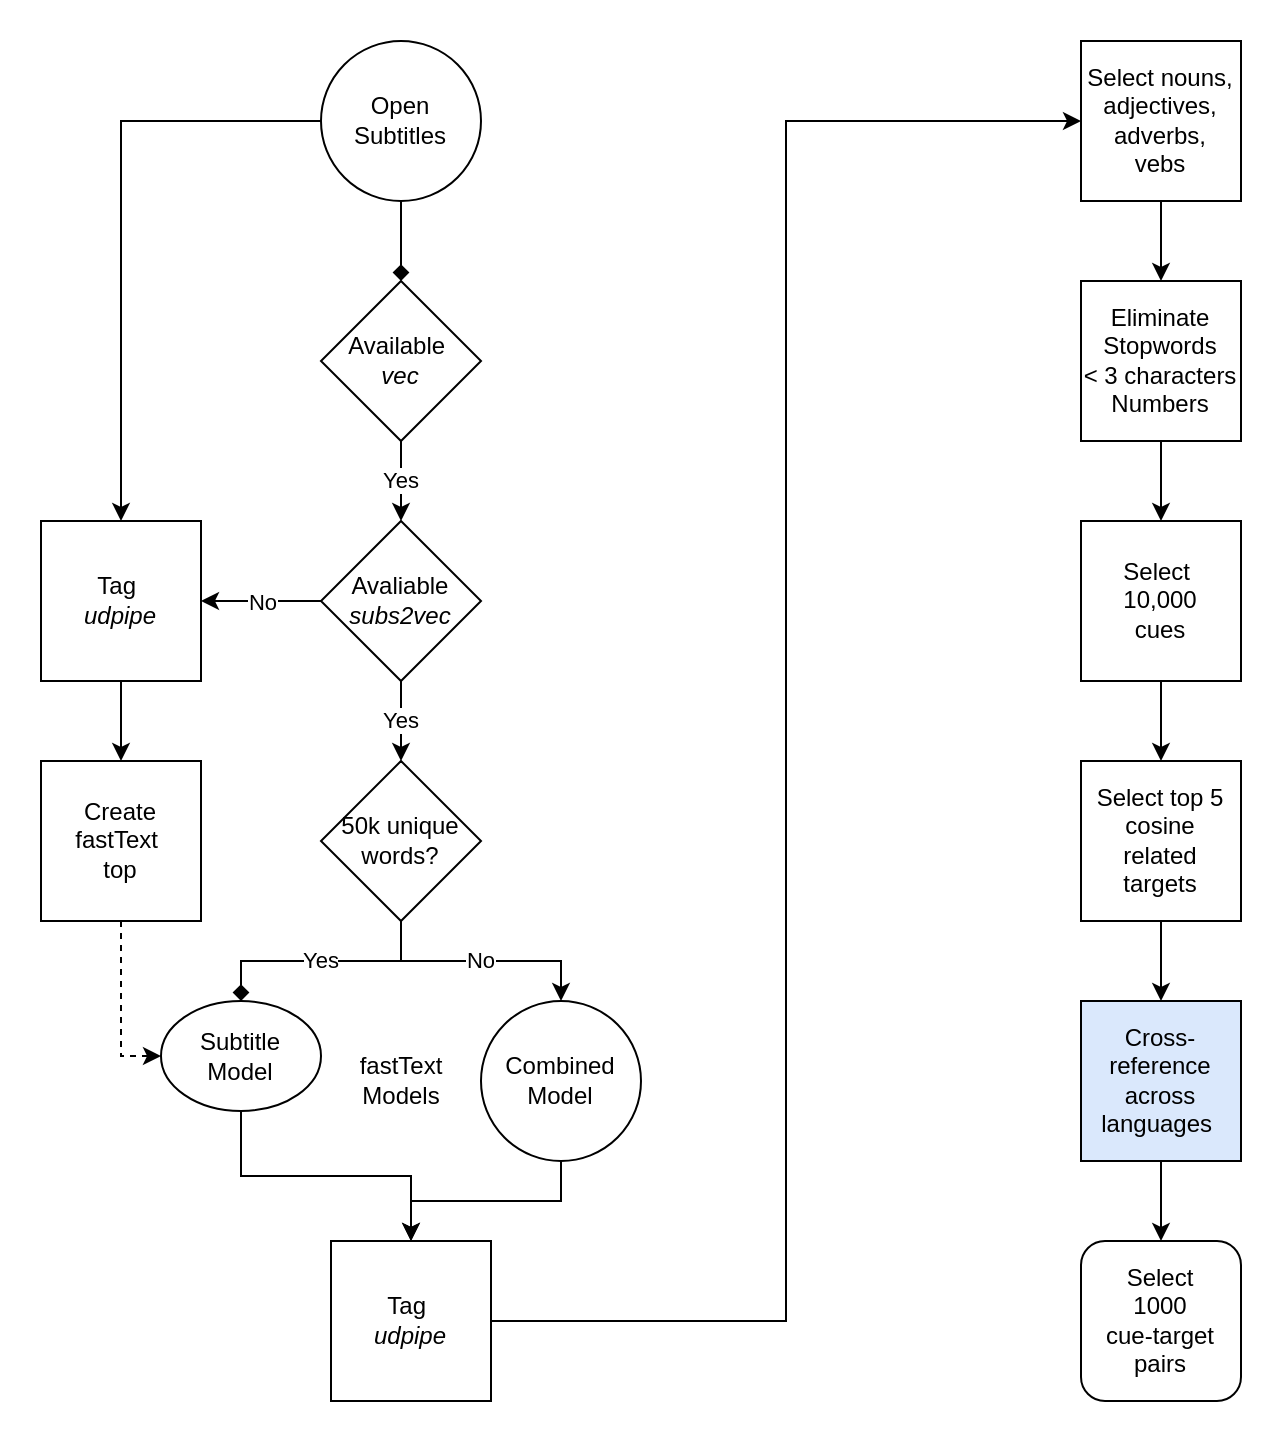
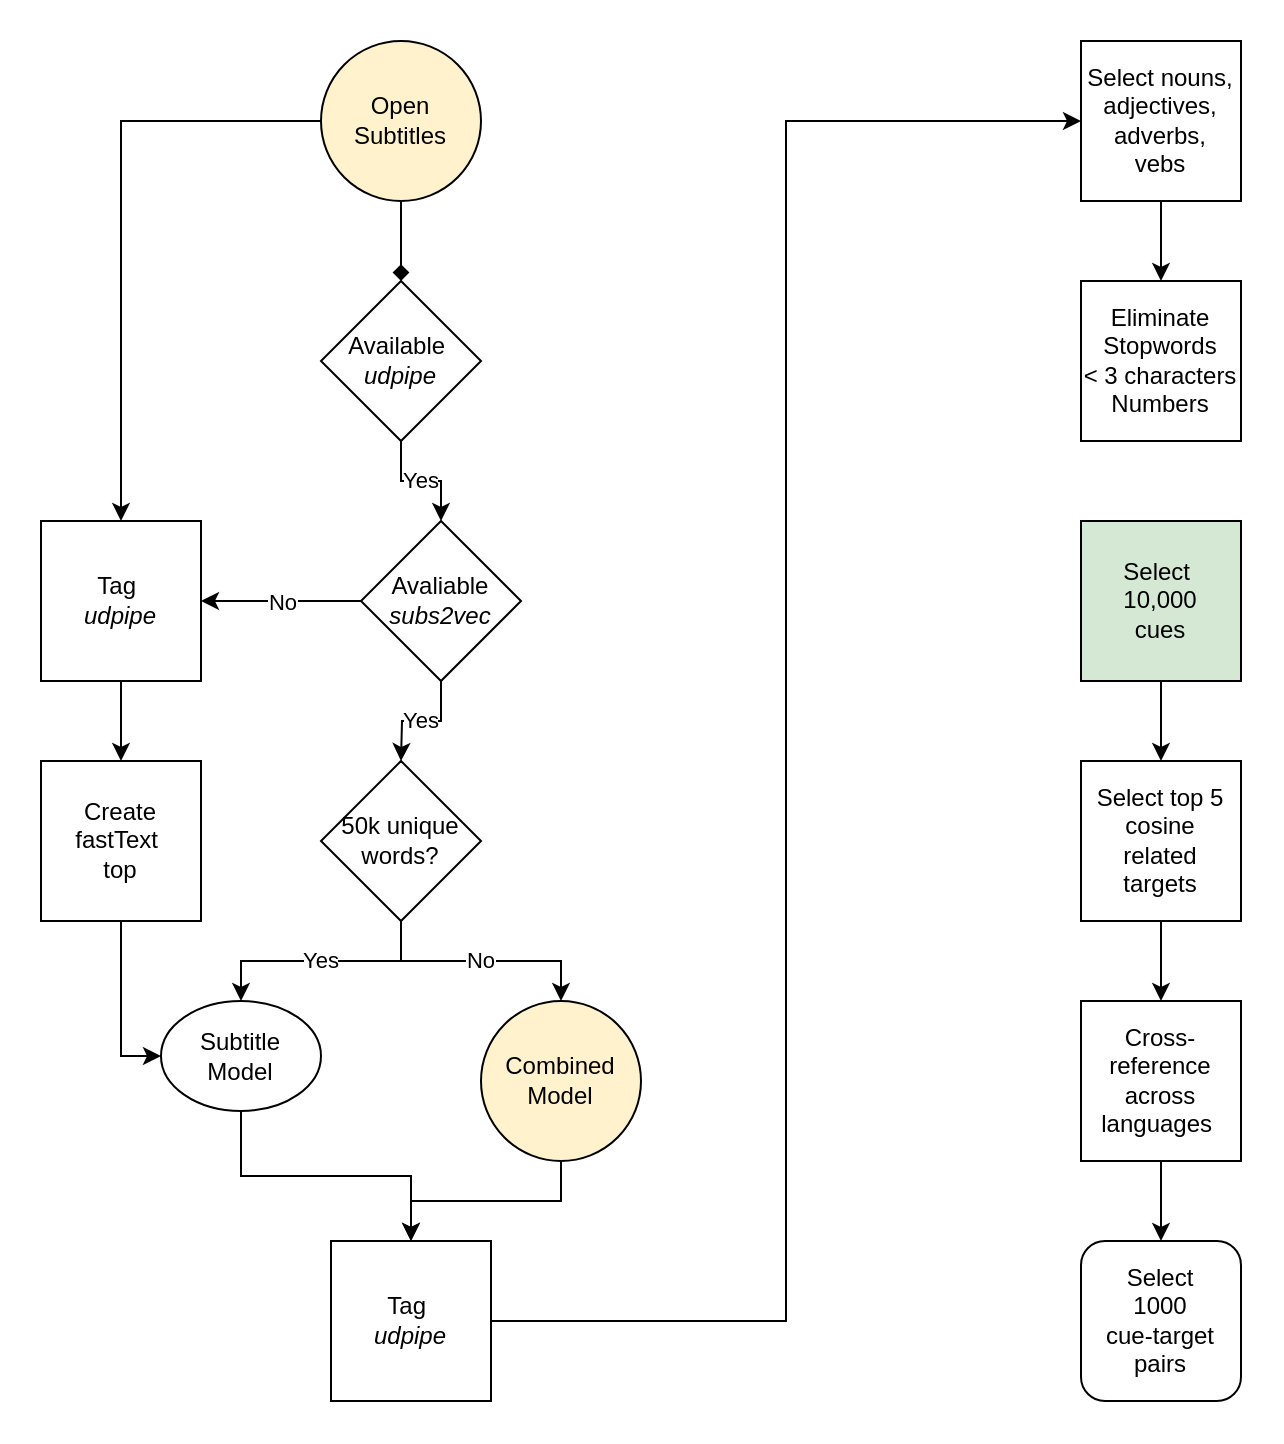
- <mxCell id="14" value="Open&lt;br&gt;Subtitles" style="ellipse;whiteSpace=wrap;html=1;aspect=fixed;" vertex="1" parent="1"><mxGeometry x="160" width="80" height="80" as="geometry" y="20" /></mxCell>
+ <mxCell id="14" value="Open&lt;br&gt;Subtitles" style="ellipse;whiteSpace=wrap;html=1;aspect=fixed;fillColor=#fff2cc;" vertex="1" parent="1"><mxGeometry x="160" width="80" height="80" as="geometry" y="20" /></mxCell>
- <mxCell id="16" value="&lt;span style=&quot;font-style: normal&quot;&gt;Available&lt;/span&gt;&amp;nbsp;&lt;br&gt;vec" style="rhombus;whiteSpace=wrap;html=1;fontStyle=2" vertex="1" parent="1"><mxGeometry x="160" y="140" width="80" height="80" as="geometry" /></mxCell>
+ <mxCell id="16" value="&lt;span style=&quot;font-style: normal&quot;&gt;Available&lt;/span&gt;&amp;nbsp;&lt;br&gt;udpipe" style="rhombus;whiteSpace=wrap;html=1;fontStyle=2" vertex="1" parent="1"><mxGeometry x="160" y="140" width="80" height="80" as="geometry" /></mxCell>
- <mxCell id="21" style="edgeStyle=orthogonalEdgeStyle;rounded=0;orthogonalLoop=1;jettySize=auto;html=1;exitX=0.5;exitY=1;exitDx=0;exitDy=0;" edge="1" parent="1" source="22" target="29"><mxGeometry relative="1" as="geometry" /></mxCell>
- <mxCell id="4" value="Avaliable&lt;br&gt;&lt;i&gt;subs2vec&lt;/i&gt;" style="rhombus;whiteSpace=wrap;html=1;" vertex="1" parent="1"><mxGeometry x="160" y="260" width="80" height="80" as="geometry" /></mxCell>
+ <mxCell id="4" value="Avaliable&lt;br&gt;&lt;i&gt;subs2vec&lt;/i&gt;" style="rhombus;whiteSpace=wrap;html=1;" vertex="1" parent="1"><mxGeometry x="180" y="260" width="80" height="80" as="geometry" /></mxCell>
- <mxCell id="29" value="Select&amp;nbsp;&lt;br&gt;10,000&lt;br&gt;cues" style="whiteSpace=wrap;html=1;aspect=fixed;" vertex="1" parent="1"><mxGeometry x="540" y="260" width="80" height="80" as="geometry" /></mxCell>
+ <mxCell id="29" value="Select&amp;nbsp;&lt;br&gt;10,000&lt;br&gt;cues" style="whiteSpace=wrap;html=1;aspect=fixed;fillColor=#d5e8d4;" vertex="1" parent="1"><mxGeometry x="540" y="260" width="80" height="80" as="geometry" /></mxCell>
- <mxCell id="5" value="Yes" style="edgeStyle=orthogonalEdgeStyle;rounded=0;orthogonalLoop=1;jettySize=auto;html=1;entryX=0.5;entryY=0;entryDx=0;entryDy=0;endArrow=diamond;" edge="1" parent="1" source="7" target="9"><mxGeometry relative="1" as="geometry"><mxPoint x="200" y="500" as="targetPoint" /></mxGeometry></mxCell>
+ <mxCell id="5" value="Yes" style="edgeStyle=orthogonalEdgeStyle;rounded=0;orthogonalLoop=1;jettySize=auto;html=1;entryX=0.5;entryY=0;entryDx=0;entryDy=0;" edge="1" parent="1" source="7" target="9"><mxGeometry relative="1" as="geometry"><mxPoint x="200" y="500" as="targetPoint" /></mxGeometry></mxCell>
- <mxCell id="26" style="edgeStyle=orthogonalEdgeStyle;rounded=0;orthogonalLoop=1;jettySize=auto;html=1;entryX=0;entryY=0.5;entryDx=0;entryDy=0;dashed=1;" edge="1" parent="1" source="27" target="9"><mxGeometry relative="1" as="geometry" /></mxCell>
+ <mxCell id="26" style="edgeStyle=orthogonalEdgeStyle;rounded=0;orthogonalLoop=1;jettySize=auto;html=1;entryX=0;entryY=0.5;entryDx=0;entryDy=0;" edge="1" parent="1" source="27" target="9"><mxGeometry relative="1" as="geometry" /></mxCell>
- <mxCell id="25" value="fastText&lt;br&gt;Models" style="text;html=1;align=center;verticalAlign=middle;resizable=0;points=[];autosize=1;strokeColor=none;fillColor=none;" vertex="1" parent="1"><mxGeometry x="170" y="525" width="60" height="30" as="geometry" /></mxCell>
- <mxCell id="11" value="Combined&lt;br&gt;Model" style="ellipse;whiteSpace=wrap;html=1;aspect=fixed;" vertex="1" parent="1"><mxGeometry x="240" y="500" width="80" height="80" as="geometry" /></mxCell>
+ <mxCell id="11" value="Combined&lt;br&gt;Model" style="ellipse;whiteSpace=wrap;html=1;aspect=fixed;fillColor=#fff2cc;" vertex="1" parent="1"><mxGeometry x="240" y="500" width="80" height="80" as="geometry" /></mxCell>
- <mxCell id="33" value="Cross-reference across languages&amp;nbsp;" style="whiteSpace=wrap;html=1;aspect=fixed;fillColor=#dae8fc;" vertex="1" parent="1"><mxGeometry x="540" y="500" width="80" height="80" as="geometry" /></mxCell>
+ <mxCell id="33" value="Cross-reference across languages&amp;nbsp;" style="whiteSpace=wrap;html=1;aspect=fixed;" vertex="1" parent="1"><mxGeometry x="540" y="500" width="80" height="80" as="geometry" /></mxCell>
